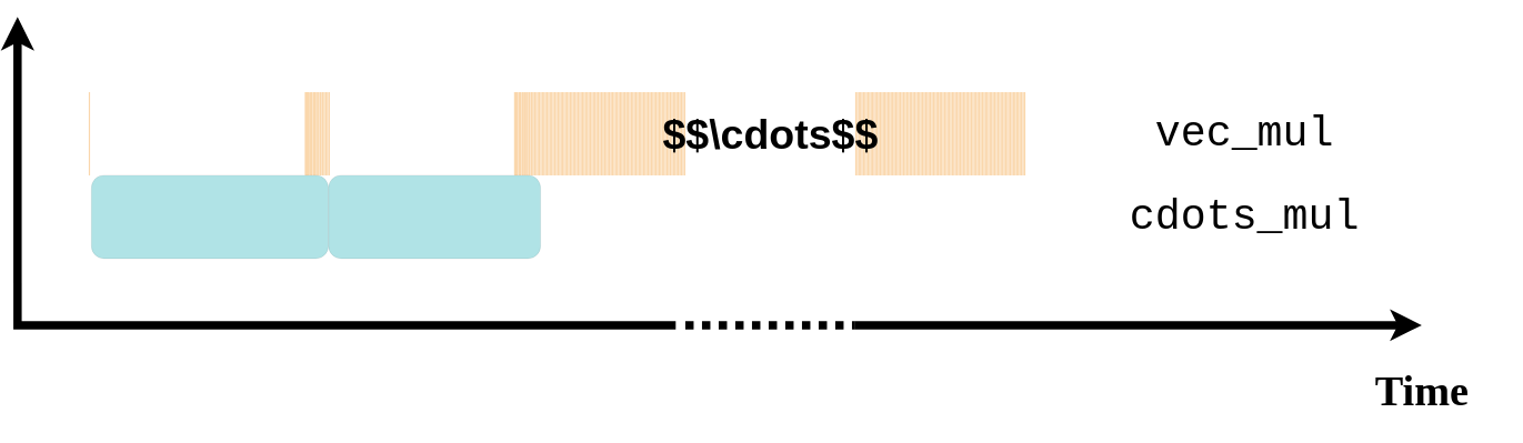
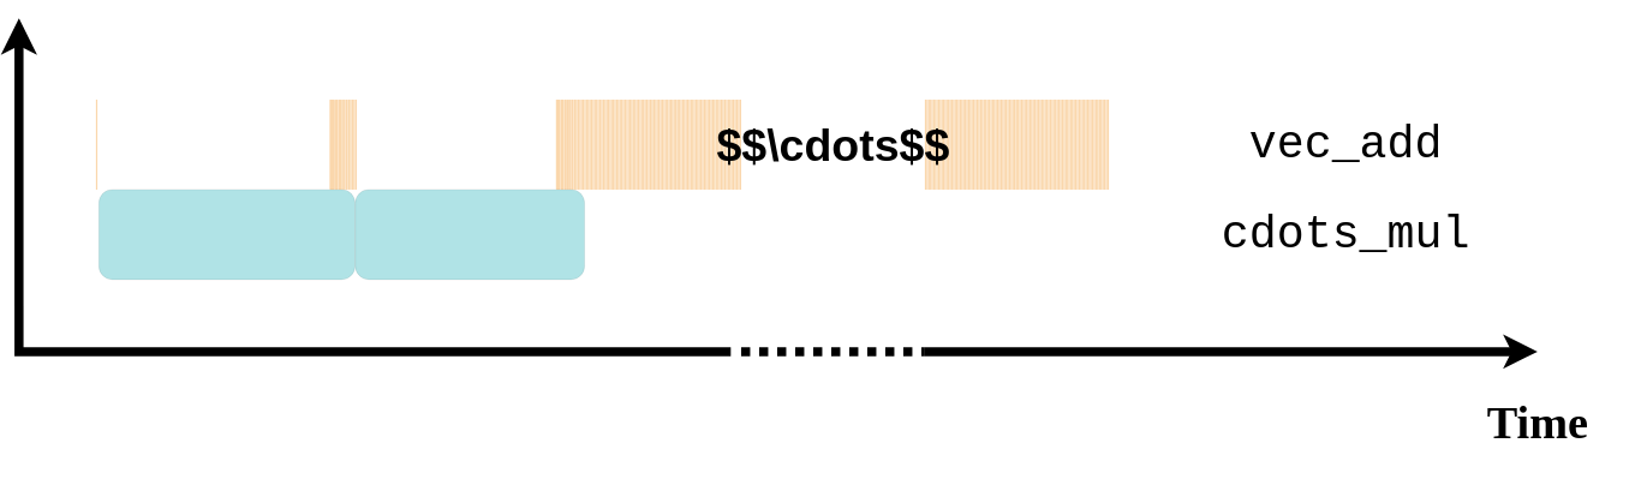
- <mxCell id="232" value="vec_mul" style="text;strokeColor=none;fillColor=none;html=1;fontSize=51;fontStyle=0;verticalAlign=middle;align=center;fontFamily=Courier New;" parent="1" vertex="1"><mxGeometry x="1392.87" y="120" width="200" height="80" as="geometry" /></mxCell>
+ <mxCell id="232" value="vec_add" style="text;strokeColor=none;fillColor=none;html=1;fontSize=51;fontStyle=0;verticalAlign=middle;align=center;fontFamily=Courier New;" parent="1" vertex="1"><mxGeometry x="1392.87" y="120" width="200" height="80" as="geometry" /></mxCell>
